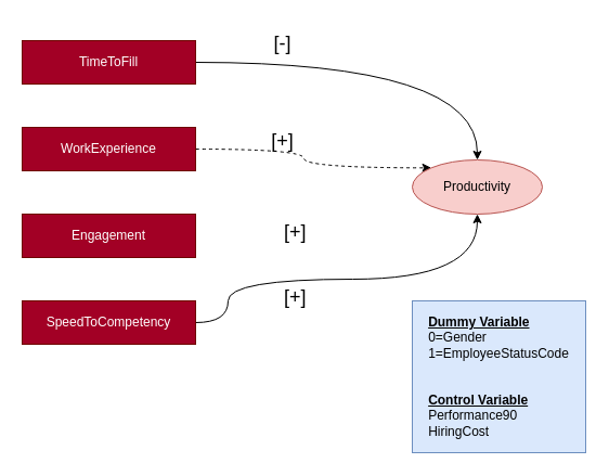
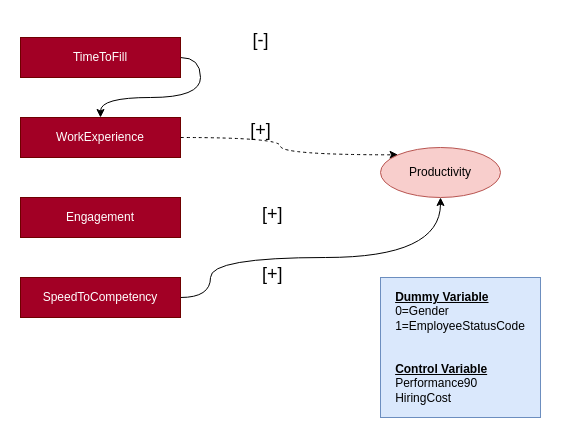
- <mxCell id="2" style="edgeStyle=orthogonalEdgeStyle;rounded=0;orthogonalLoop=1;jettySize=auto;html=1;exitX=1;exitY=0.5;exitDx=0;exitDy=0;entryX=0.5;entryY=0;entryDx=0;entryDy=0;curved=1;" parent="1" source="3" target="9" edge="1"><mxGeometry relative="1" as="geometry" /></mxCell>
+ <mxCell id="2" style="edgeStyle=orthogonalEdgeStyle;rounded=0;orthogonalLoop=1;jettySize=auto;html=1;exitX=1;exitY=0.5;exitDx=0;exitDy=0;curved=1;" parent="1" source="3" target="5" edge="1"><mxGeometry relative="1" as="geometry" /></mxCell>
